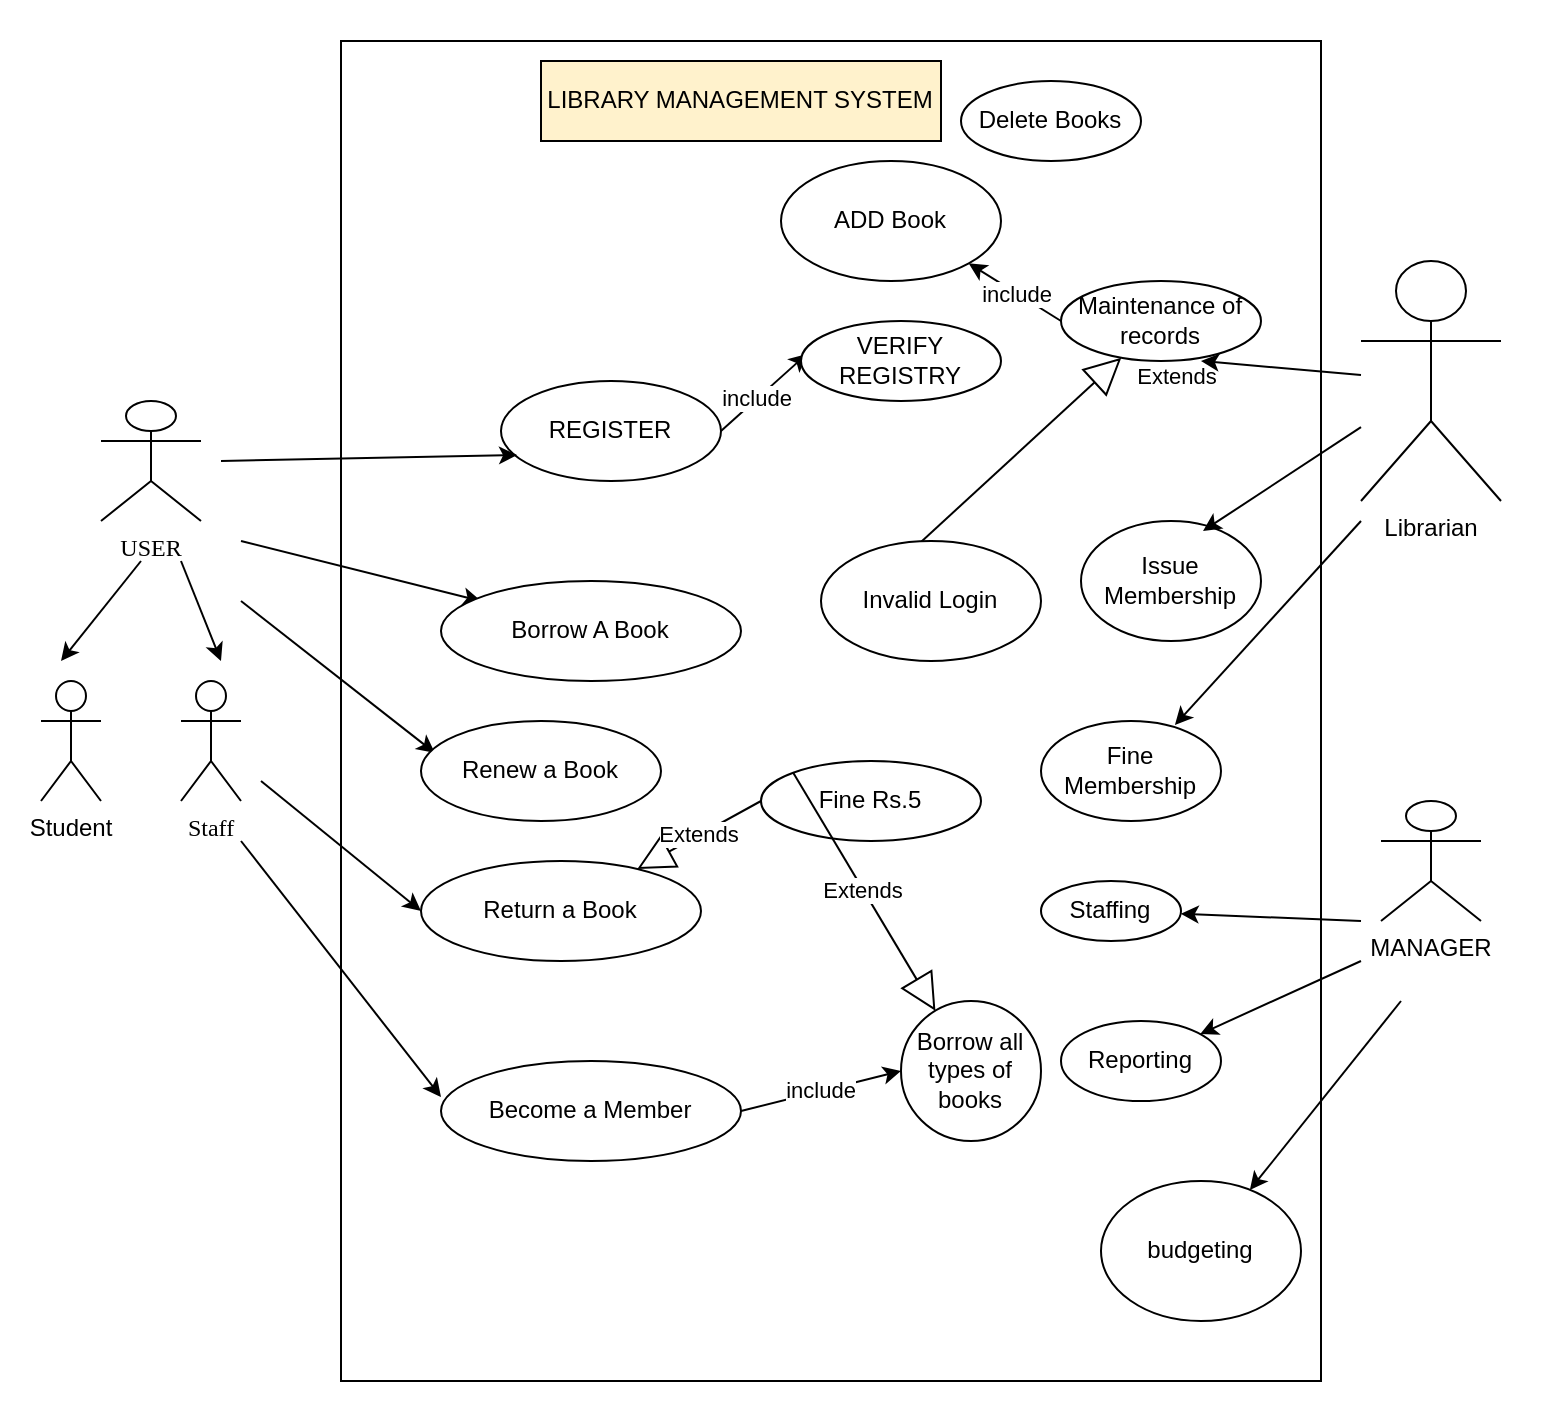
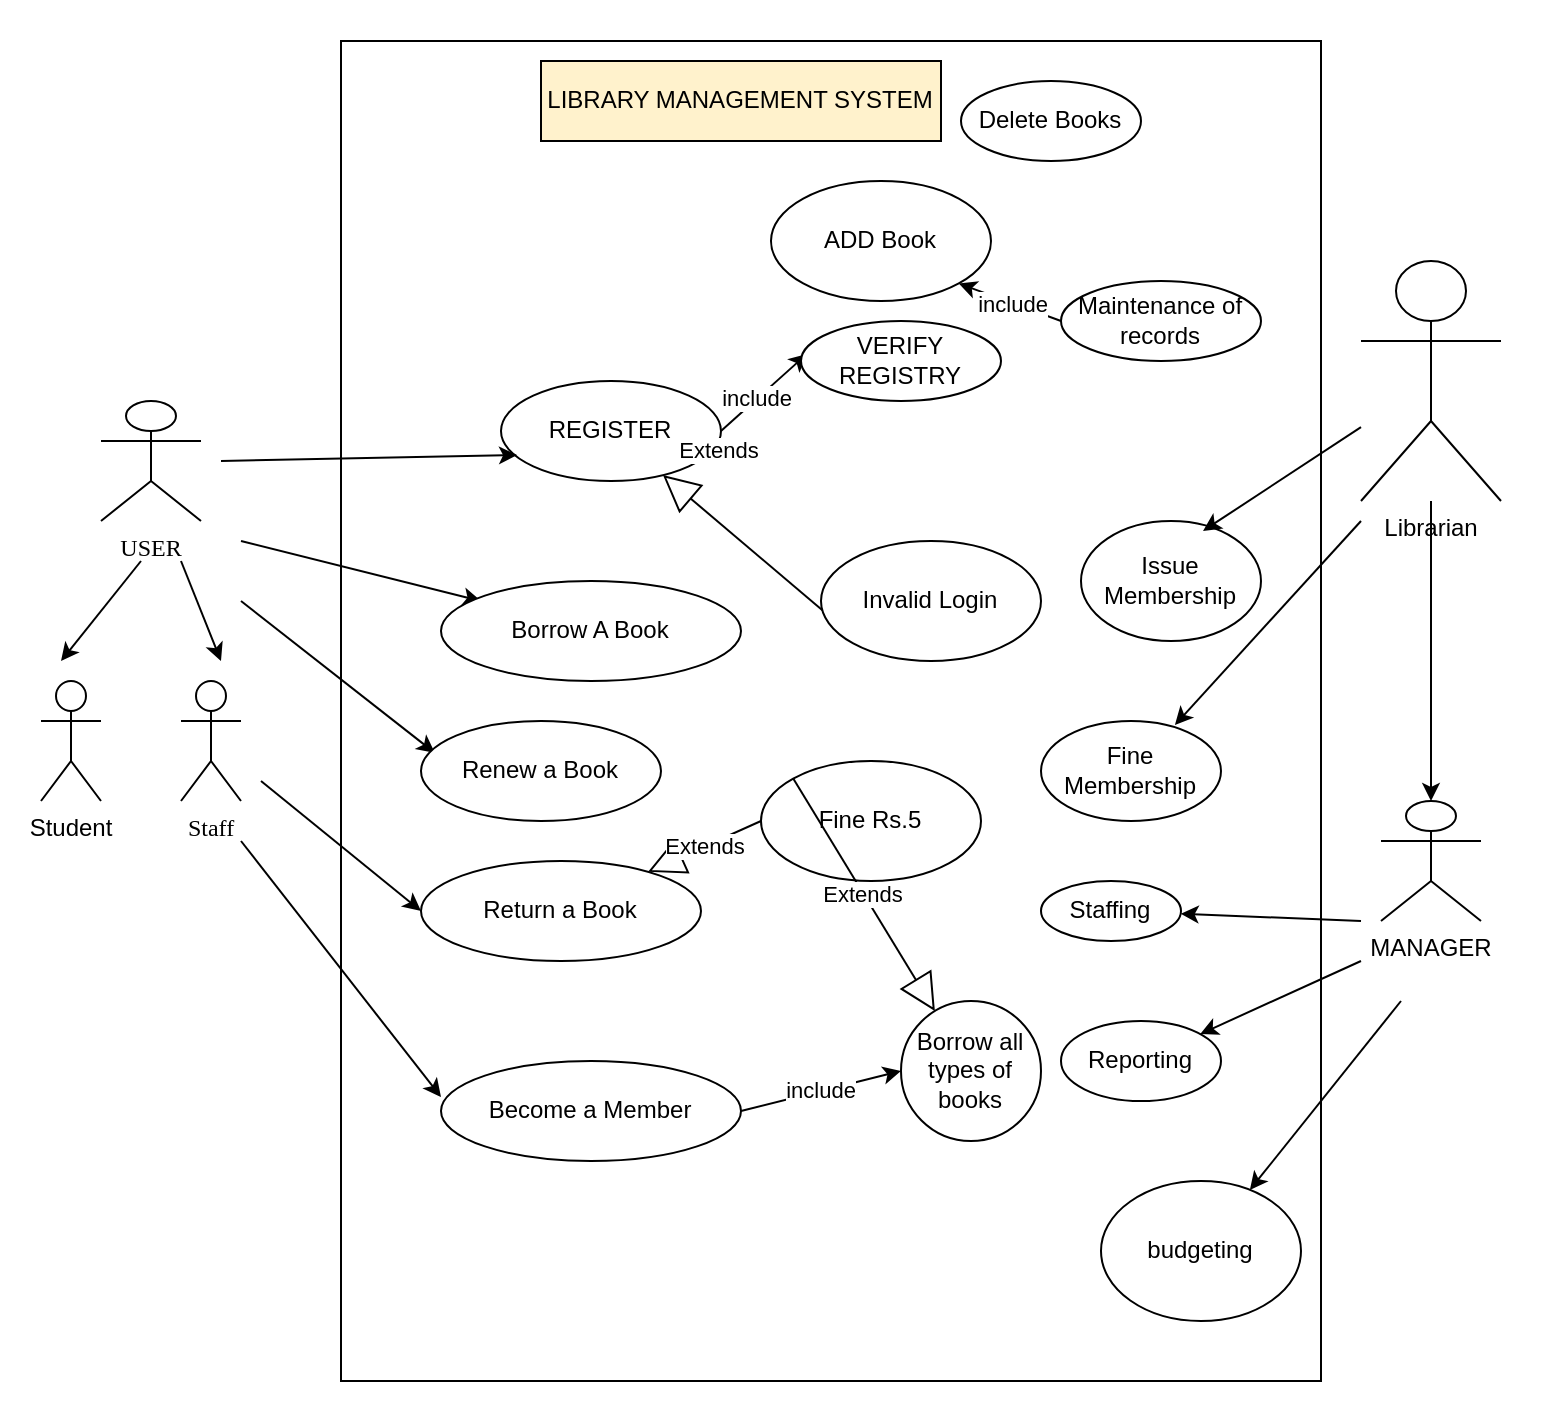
- <mxCell id="30" value="ADD Book" style="ellipse;whiteSpace=wrap;html=1;" parent="1" vertex="1"><mxGeometry x="390" y="80" width="110" height="60" as="geometry" /></mxCell>
+ <mxCell id="30" value="ADD Book" style="ellipse;whiteSpace=wrap;html=1;" parent="1" vertex="1"><mxGeometry x="385" y="90" width="110" height="60" as="geometry" /></mxCell>
- <mxCell id="32" value="" style="endArrow=classic;html=1;rounded=0;entryX=0.7;entryY=1;entryDx=0;entryDy=0;entryPerimeter=0;" parent="1" source="25" target="27" edge="1"><mxGeometry width="50" height="50" relative="1" as="geometry"><mxPoint x="390" y="430" as="sourcePoint" /><mxPoint x="440" y="380" as="targetPoint" /></mxGeometry></mxCell>
+ <mxCell id="32" value="" style="endArrow=classic;html=1;rounded=0;" parent="1" source="25" target="37" edge="1"><mxGeometry width="50" height="50" relative="1" as="geometry"><mxPoint x="390" y="430" as="sourcePoint" /><mxPoint x="440" y="380" as="targetPoint" /></mxGeometry></mxCell>
- <mxCell id="9" value="Extends" style="endArrow=block;endSize=16;endFill=0;html=1;rounded=0;exitX=0.064;exitY=0.667;exitDx=0;exitDy=0;exitPerimeter=0;" parent="1" source="10" target="27" edge="1"><mxGeometry x="1" y="-14" width="160" relative="1" as="geometry"><mxPoint x="330" y="400" as="sourcePoint" /><mxPoint x="490" y="400" as="targetPoint" /><mxPoint x="19" y="-1" as="offset" /></mxGeometry></mxCell>
+ <mxCell id="9" value="Extends" style="endArrow=block;endSize=16;endFill=0;html=1;rounded=0;exitX=0.064;exitY=0.667;exitDx=0;exitDy=0;exitPerimeter=0;" parent="1" source="10" target="4" edge="1"><mxGeometry x="1" y="-14" width="160" relative="1" as="geometry"><mxPoint x="330" y="400" as="sourcePoint" /><mxPoint x="490" y="400" as="targetPoint" /><mxPoint x="19" y="-1" as="offset" /></mxGeometry></mxCell>
- <mxCell id="22" value="Fine Rs.5" style="ellipse;whiteSpace=wrap;html=1;" parent="1" vertex="1"><mxGeometry x="380" y="380" width="110" height="40" as="geometry" /></mxCell>
+ <mxCell id="22" value="Fine Rs.5" style="ellipse;whiteSpace=wrap;html=1;" parent="1" vertex="1"><mxGeometry x="380" y="380" width="110" height="60" as="geometry" /></mxCell>
